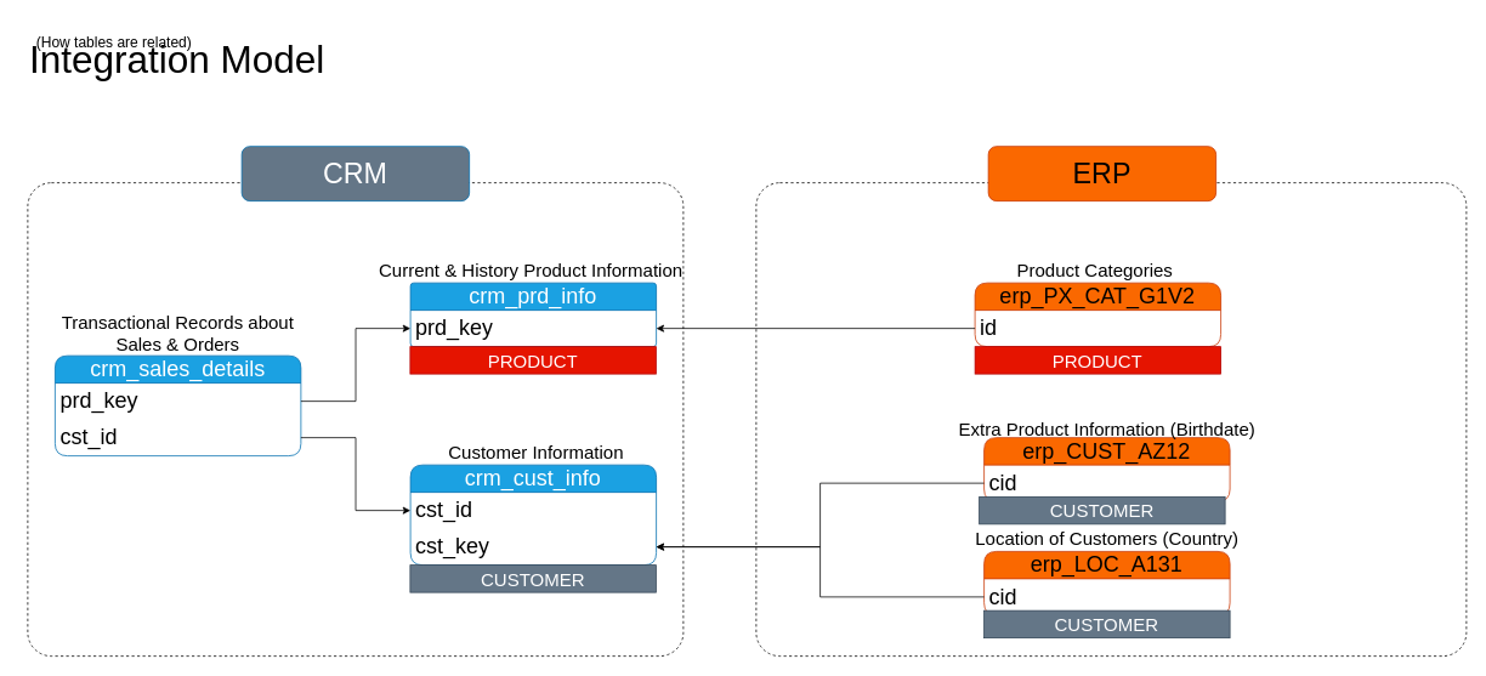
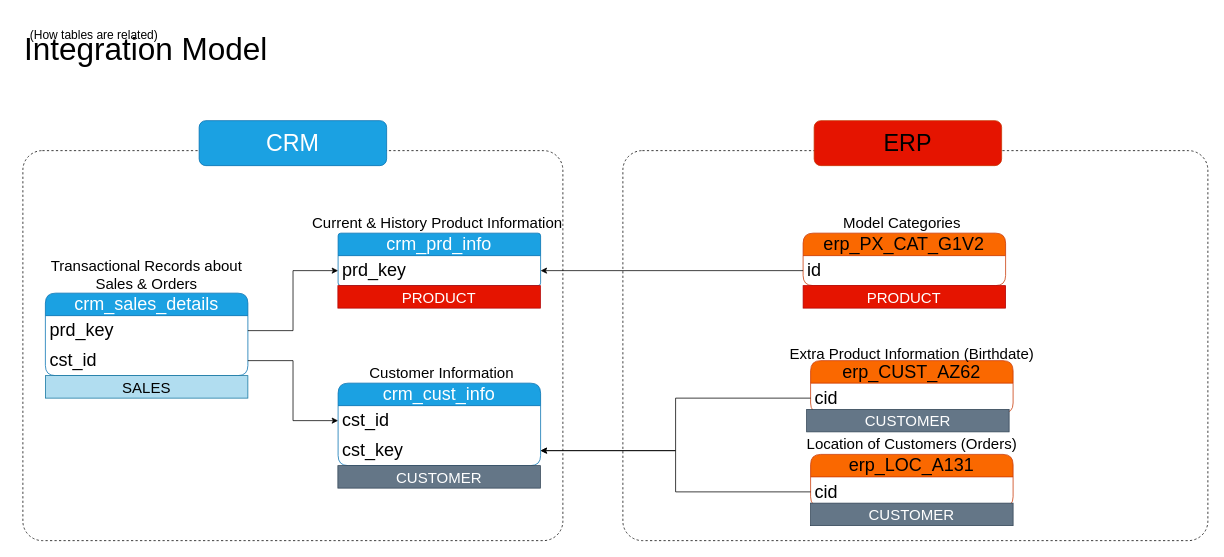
- <mxCell id="30" value="&lt;font style=&quot;font-size: 31px;&quot;&gt;CRM&lt;/font&gt;" style="rounded=1;whiteSpace=wrap;html=1;fillColor=#647687;fontColor=#ffffff;strokeColor=#006EAF;" parent="1" vertex="1"><mxGeometry x="265" y="160" width="250" height="60" as="geometry" /></mxCell>
+ <mxCell id="30" value="&lt;font style=&quot;font-size: 31px;&quot;&gt;CRM&lt;/font&gt;" style="rounded=1;whiteSpace=wrap;html=1;fillColor=#1ba1e2;fontColor=#ffffff;strokeColor=#006EAF;" parent="1" vertex="1"><mxGeometry x="265" y="160" width="250" height="60" as="geometry" /></mxCell>
- <mxCell id="32" value="&lt;span style=&quot;font-size: 31px;&quot;&gt;ERP&lt;/span&gt;" style="rounded=1;whiteSpace=wrap;html=1;fillColor=#fa6800;fontColor=#000000;strokeColor=#C73500;" parent="1" vertex="1"><mxGeometry x="1085" y="160" width="250" height="60" as="geometry" /></mxCell>
+ <mxCell id="32" value="&lt;span style=&quot;font-size: 31px;&quot;&gt;ERP&lt;/span&gt;" style="rounded=1;whiteSpace=wrap;html=1;fillColor=#e51400;fontColor=#000000;strokeColor=#C73500;" parent="1" vertex="1"><mxGeometry x="1085" y="160" width="250" height="60" as="geometry" /></mxCell>
- <mxCell id="27" value="&lt;span style=&quot;font-size: 20px;&quot;&gt;Product Categories&amp;nbsp;&lt;/span&gt;" style="text;html=1;align=center;verticalAlign=middle;whiteSpace=wrap;rounded=0;" parent="1" vertex="1"><mxGeometry x="1080.31" y="280" width="250" height="30" as="geometry" /></mxCell>
+ <mxCell id="27" value="&lt;span style=&quot;font-size: 20px;&quot;&gt;Model Categories&amp;nbsp;&lt;/span&gt;" style="text;html=1;align=center;verticalAlign=middle;whiteSpace=wrap;rounded=0;" parent="1" vertex="1"><mxGeometry x="1080.31" y="280" width="250" height="30" as="geometry" /></mxCell>
- <mxCell id="16" value="erp_CUST_AZ12" style="swimlane;fontStyle=0;childLayout=stackLayout;horizontal=1;startSize=30;horizontalStack=0;resizeParent=1;resizeParentMax=0;resizeLast=0;collapsible=1;marginBottom=0;whiteSpace=wrap;html=1;rounded=1;fillColor=#fa6800;fontColor=#000000;strokeColor=#C73500;fontSize=24;" parent="1" vertex="1"><mxGeometry x="1080.31" y="480" width="270" height="70" as="geometry" /></mxCell>
+ <mxCell id="16" value="erp_CUST_AZ62" style="swimlane;fontStyle=0;childLayout=stackLayout;horizontal=1;startSize=30;horizontalStack=0;resizeParent=1;resizeParentMax=0;resizeLast=0;collapsible=1;marginBottom=0;whiteSpace=wrap;html=1;rounded=1;fillColor=#fa6800;fontColor=#000000;strokeColor=#C73500;fontSize=24;" parent="1" vertex="1"><mxGeometry x="1080.31" y="480" width="270" height="70" as="geometry" /></mxCell>
+ <mxCell id="38" value="&lt;span style=&quot;font-size: 20px;&quot;&gt;SALES&lt;/span&gt;" style="text;html=1;strokeColor=#10739e;fillColor=#b1ddf0;align=center;verticalAlign=middle;whiteSpace=wrap;overflow=hidden;" vertex="1" parent="1"><mxGeometry x="60" y="500" width="270" height="30" as="geometry" /></mxCell>
- <mxCell id="23" value="&lt;span style=&quot;font-size: 20px;&quot;&gt;Location of Customers (Country)&lt;/span&gt;" style="text;html=1;align=center;verticalAlign=middle;whiteSpace=wrap;rounded=0;" parent="1" vertex="1"><mxGeometry x="1030" y="575" width="370.62" height="30" as="geometry" /></mxCell>
+ <mxCell id="23" value="&lt;span style=&quot;font-size: 20px;&quot;&gt;Location of Customers (Orders)&lt;/span&gt;" style="text;html=1;align=center;verticalAlign=middle;whiteSpace=wrap;rounded=0;" parent="1" vertex="1"><mxGeometry x="1030" y="575" width="370.62" height="30" as="geometry" /></mxCell>
